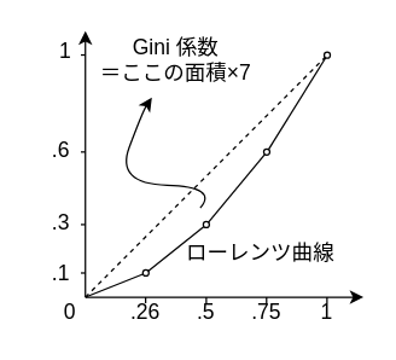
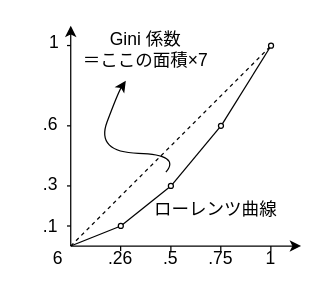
- <mxCell id="6" value="0" style="text;html=1;strokeColor=none;fillColor=none;align=center;verticalAlign=middle;whiteSpace=wrap;rounded=0;fontSize=14;" vertex="1" parent="1"><mxGeometry x="26" y="196" width="40" height="20" as="geometry" /></mxCell>
+ <mxCell id="6" value="6" style="text;html=1;strokeColor=none;fillColor=none;align=center;verticalAlign=middle;whiteSpace=wrap;rounded=0;fontSize=14;" vertex="1" parent="1"><mxGeometry x="26" y="196" width="40" height="20" as="geometry" /></mxCell>
